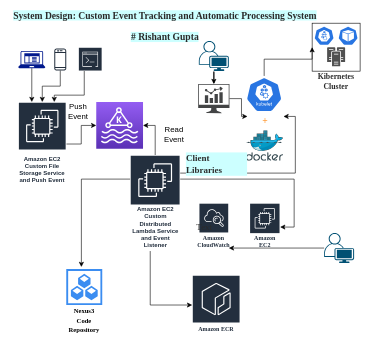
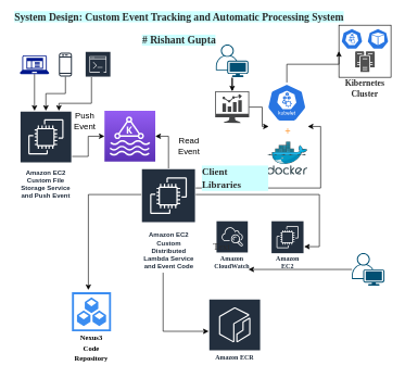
- <mxCell id="12" value="Amazon EC2&lt;br&gt;Custom Distributed Lambda Service and Event Listener" style="sketch=0;outlineConnect=0;fontColor=#232F3E;gradientColor=none;strokeColor=#ffffff;fillColor=#232F3E;dashed=0;verticalLabelPosition=middle;verticalAlign=bottom;align=center;html=1;whiteSpace=wrap;fontSize=10;fontStyle=1;spacing=3;shape=mxgraph.aws4.productIcon;prIcon=mxgraph.aws4.ec2;labelBackgroundColor=none;labelBorderColor=none;" vertex="1" parent="9"><mxGeometry x="186.5" y="180" width="83.5" height="160" as="geometry" /></mxCell>
+ <mxCell id="12" value="Amazon EC2&lt;br&gt;Custom Distributed Lambda Service and Event Code" style="sketch=0;outlineConnect=0;fontColor=#232F3E;gradientColor=none;strokeColor=#ffffff;fillColor=#232F3E;dashed=0;verticalLabelPosition=middle;verticalAlign=bottom;align=center;html=1;whiteSpace=wrap;fontSize=10;fontStyle=1;spacing=3;shape=mxgraph.aws4.productIcon;prIcon=mxgraph.aws4.ec2;labelBackgroundColor=none;labelBorderColor=none;" vertex="1" parent="9"><mxGeometry x="186.5" y="180" width="83.5" height="160" as="geometry" /></mxCell>
